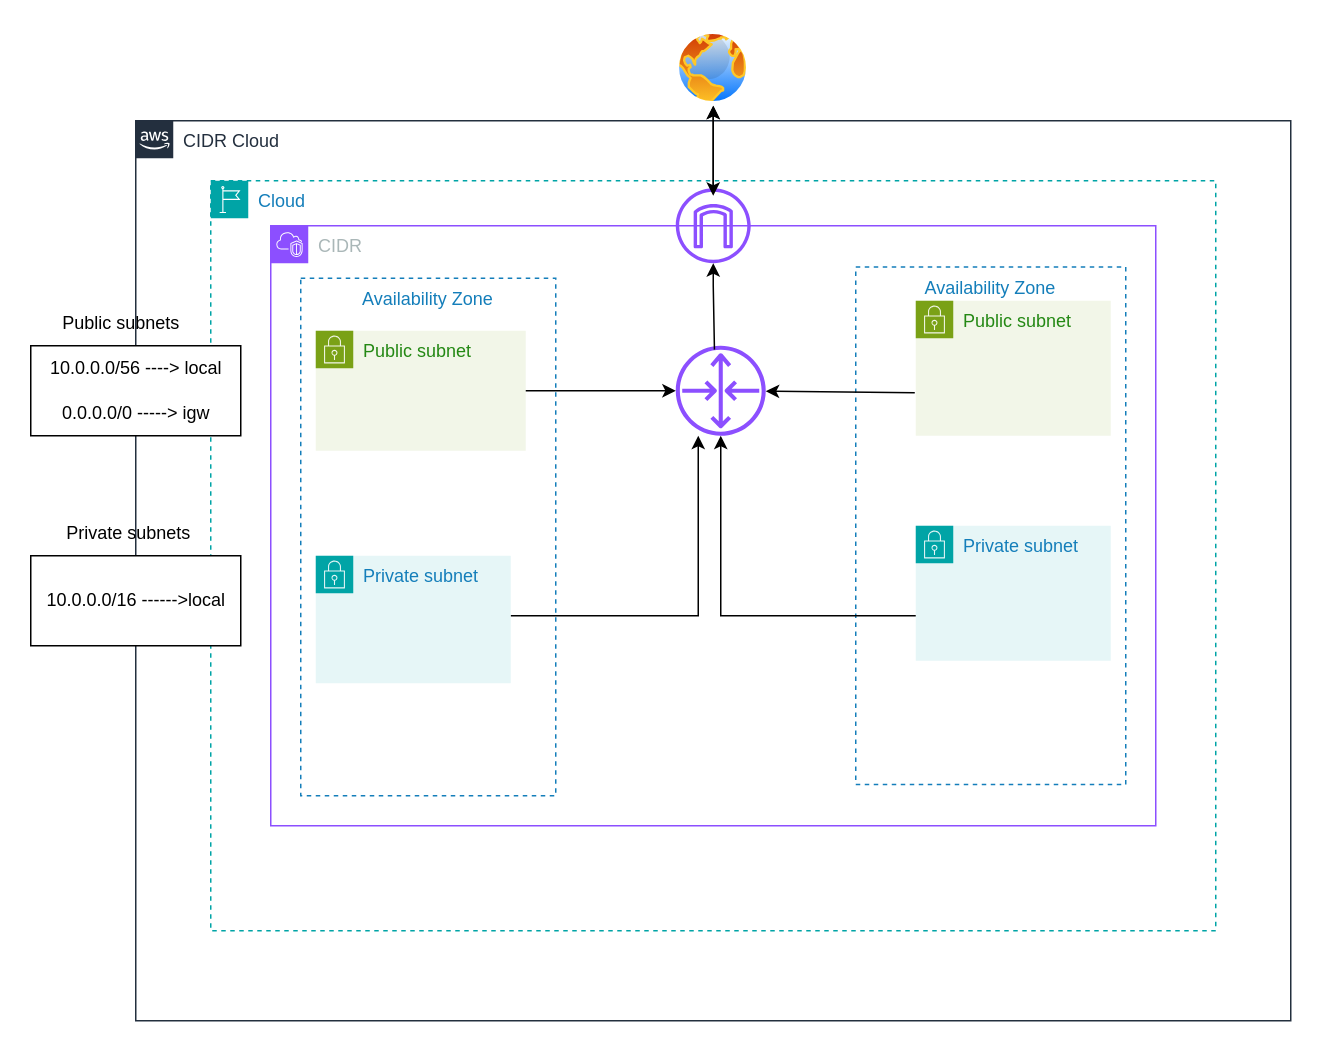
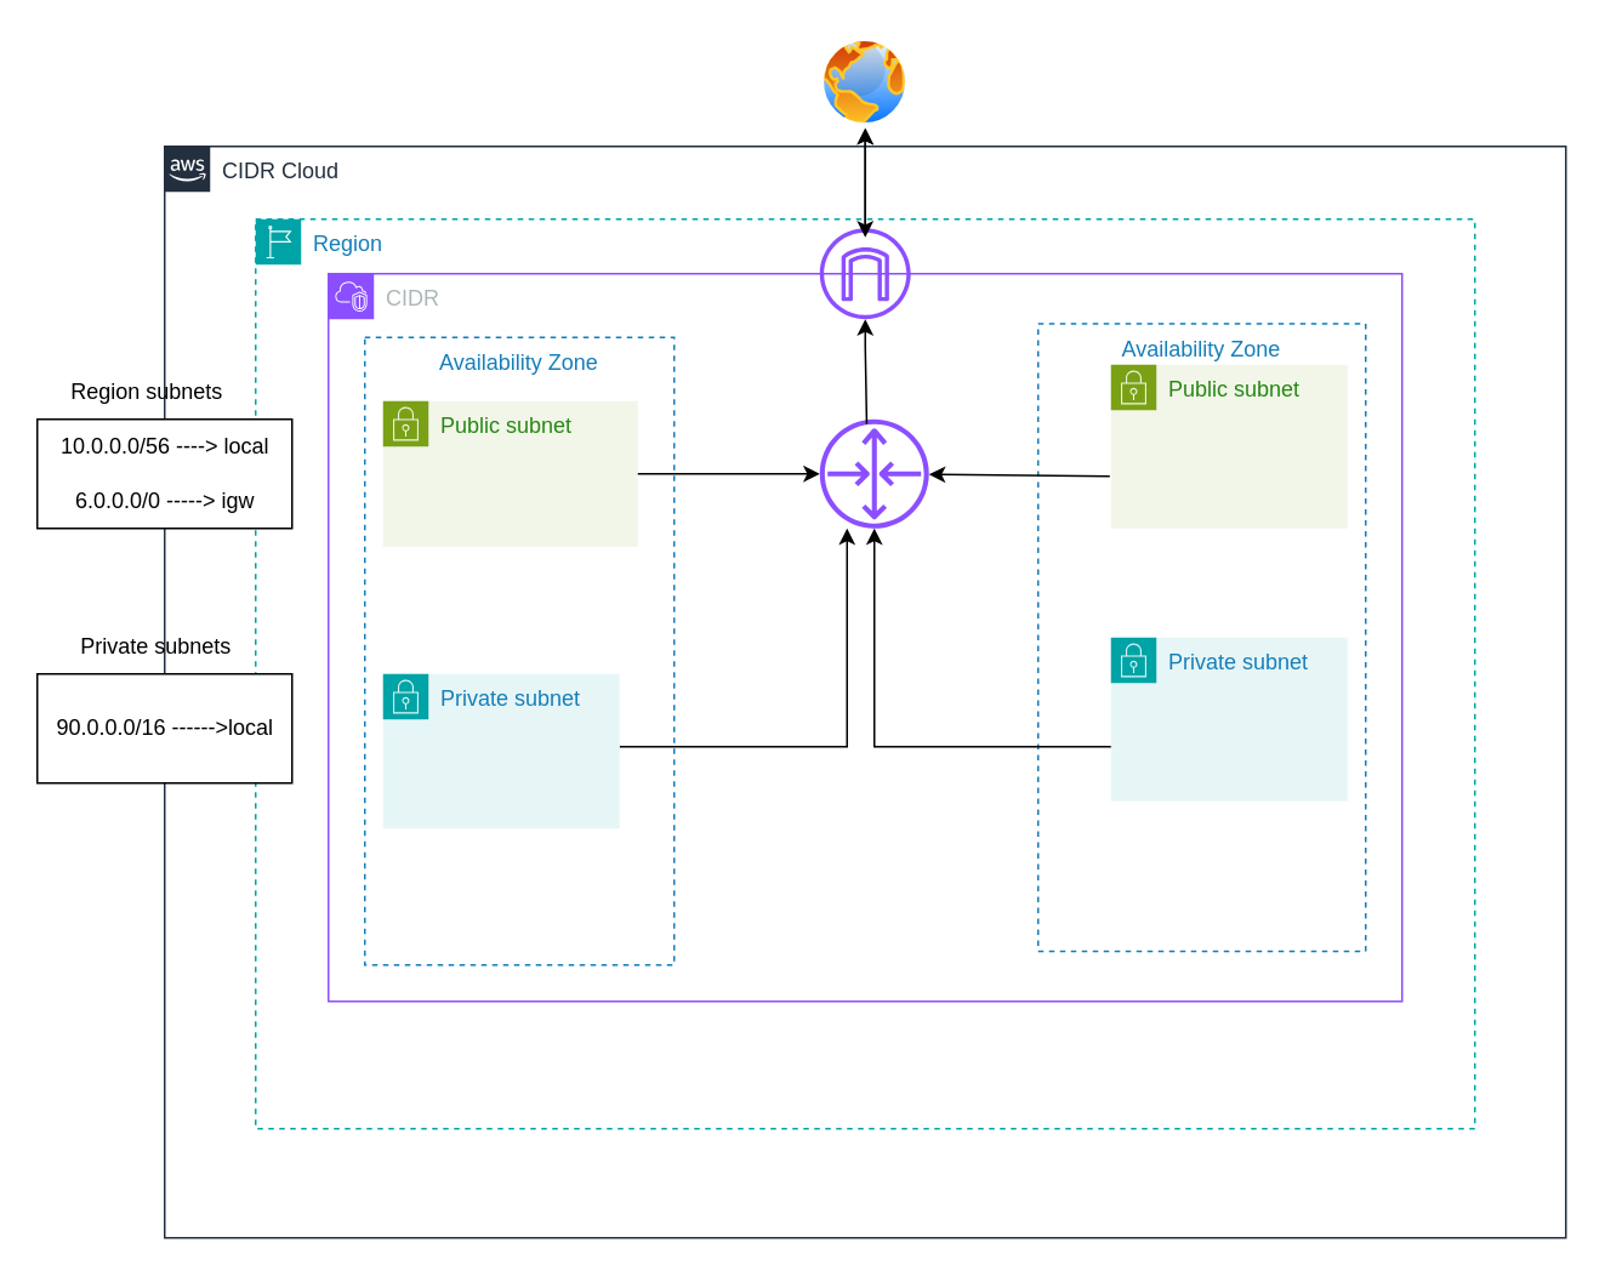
- <mxCell id="3" value="Cloud" style="points=[[0,0],[0.25,0],[0.5,0],[0.75,0],[1,0],[1,0.25],[1,0.5],[1,0.75],[1,1],[0.75,1],[0.5,1],[0.25,1],[0,1],[0,0.75],[0,0.5],[0,0.25]];outlineConnect=0;gradientColor=none;html=1;whiteSpace=wrap;fontSize=12;fontStyle=0;container=1;pointerEvents=0;collapsible=0;recursiveResize=0;shape=mxgraph.aws4.group;grIcon=mxgraph.aws4.group_region;strokeColor=#00A4A6;fillColor=none;verticalAlign=top;align=left;spacingLeft=30;fontColor=#147EBA;dashed=1;" vertex="1" parent="2"><mxGeometry x="50" y="40" width="670" height="500" as="geometry" /></mxCell>
+ <mxCell id="3" value="Region" style="points=[[0,0],[0.25,0],[0.5,0],[0.75,0],[1,0],[1,0.25],[1,0.5],[1,0.75],[1,1],[0.75,1],[0.5,1],[0.25,1],[0,1],[0,0.75],[0,0.5],[0,0.25]];outlineConnect=0;gradientColor=none;html=1;whiteSpace=wrap;fontSize=12;fontStyle=0;container=1;pointerEvents=0;collapsible=0;recursiveResize=0;shape=mxgraph.aws4.group;grIcon=mxgraph.aws4.group_region;strokeColor=#00A4A6;fillColor=none;verticalAlign=top;align=left;spacingLeft=30;fontColor=#147EBA;dashed=1;" vertex="1" parent="2"><mxGeometry x="50" y="40" width="670" height="500" as="geometry" /></mxCell>
- <mxCell id="22" value="Public subnets" style="text;html=1;align=center;verticalAlign=middle;resizable=0;points=[];autosize=1;strokeColor=none;fillColor=none;" vertex="1" parent="2"><mxGeometry x="-60" y="120" width="100" height="30" as="geometry" /></mxCell>
+ <mxCell id="22" value="Region subnets" style="text;html=1;align=center;verticalAlign=middle;resizable=0;points=[];autosize=1;strokeColor=none;fillColor=none;" vertex="1" parent="2"><mxGeometry x="-60" y="120" width="100" height="30" as="geometry" /></mxCell>
- <mxCell id="21" value="0.0.0.0/0 -----&amp;gt; igw" style="text;html=1;align=center;verticalAlign=middle;resizable=0;points=[];autosize=1;strokeColor=none;fillColor=none;" vertex="1" parent="2"><mxGeometry x="-60" y="180" width="120" height="30" as="geometry" /></mxCell>
+ <mxCell id="21" value="6.0.0.0/0 -----&amp;gt; igw" style="text;html=1;align=center;verticalAlign=middle;resizable=0;points=[];autosize=1;strokeColor=none;fillColor=none;" vertex="1" parent="2"><mxGeometry x="-60" y="180" width="120" height="30" as="geometry" /></mxCell>
- <mxCell id="25" value="10.0.0.0/16 ------&amp;gt;local" style="text;html=1;align=center;verticalAlign=middle;resizable=0;points=[];autosize=1;strokeColor=none;fillColor=none;" vertex="1" parent="2"><mxGeometry x="-70" y="305" width="140" height="30" as="geometry" /></mxCell>
+ <mxCell id="25" value="90.0.0.0/16 ------&amp;gt;local" style="text;html=1;align=center;verticalAlign=middle;resizable=0;points=[];autosize=1;strokeColor=none;fillColor=none;" vertex="1" parent="2"><mxGeometry x="-70" y="305" width="140" height="30" as="geometry" /></mxCell>
